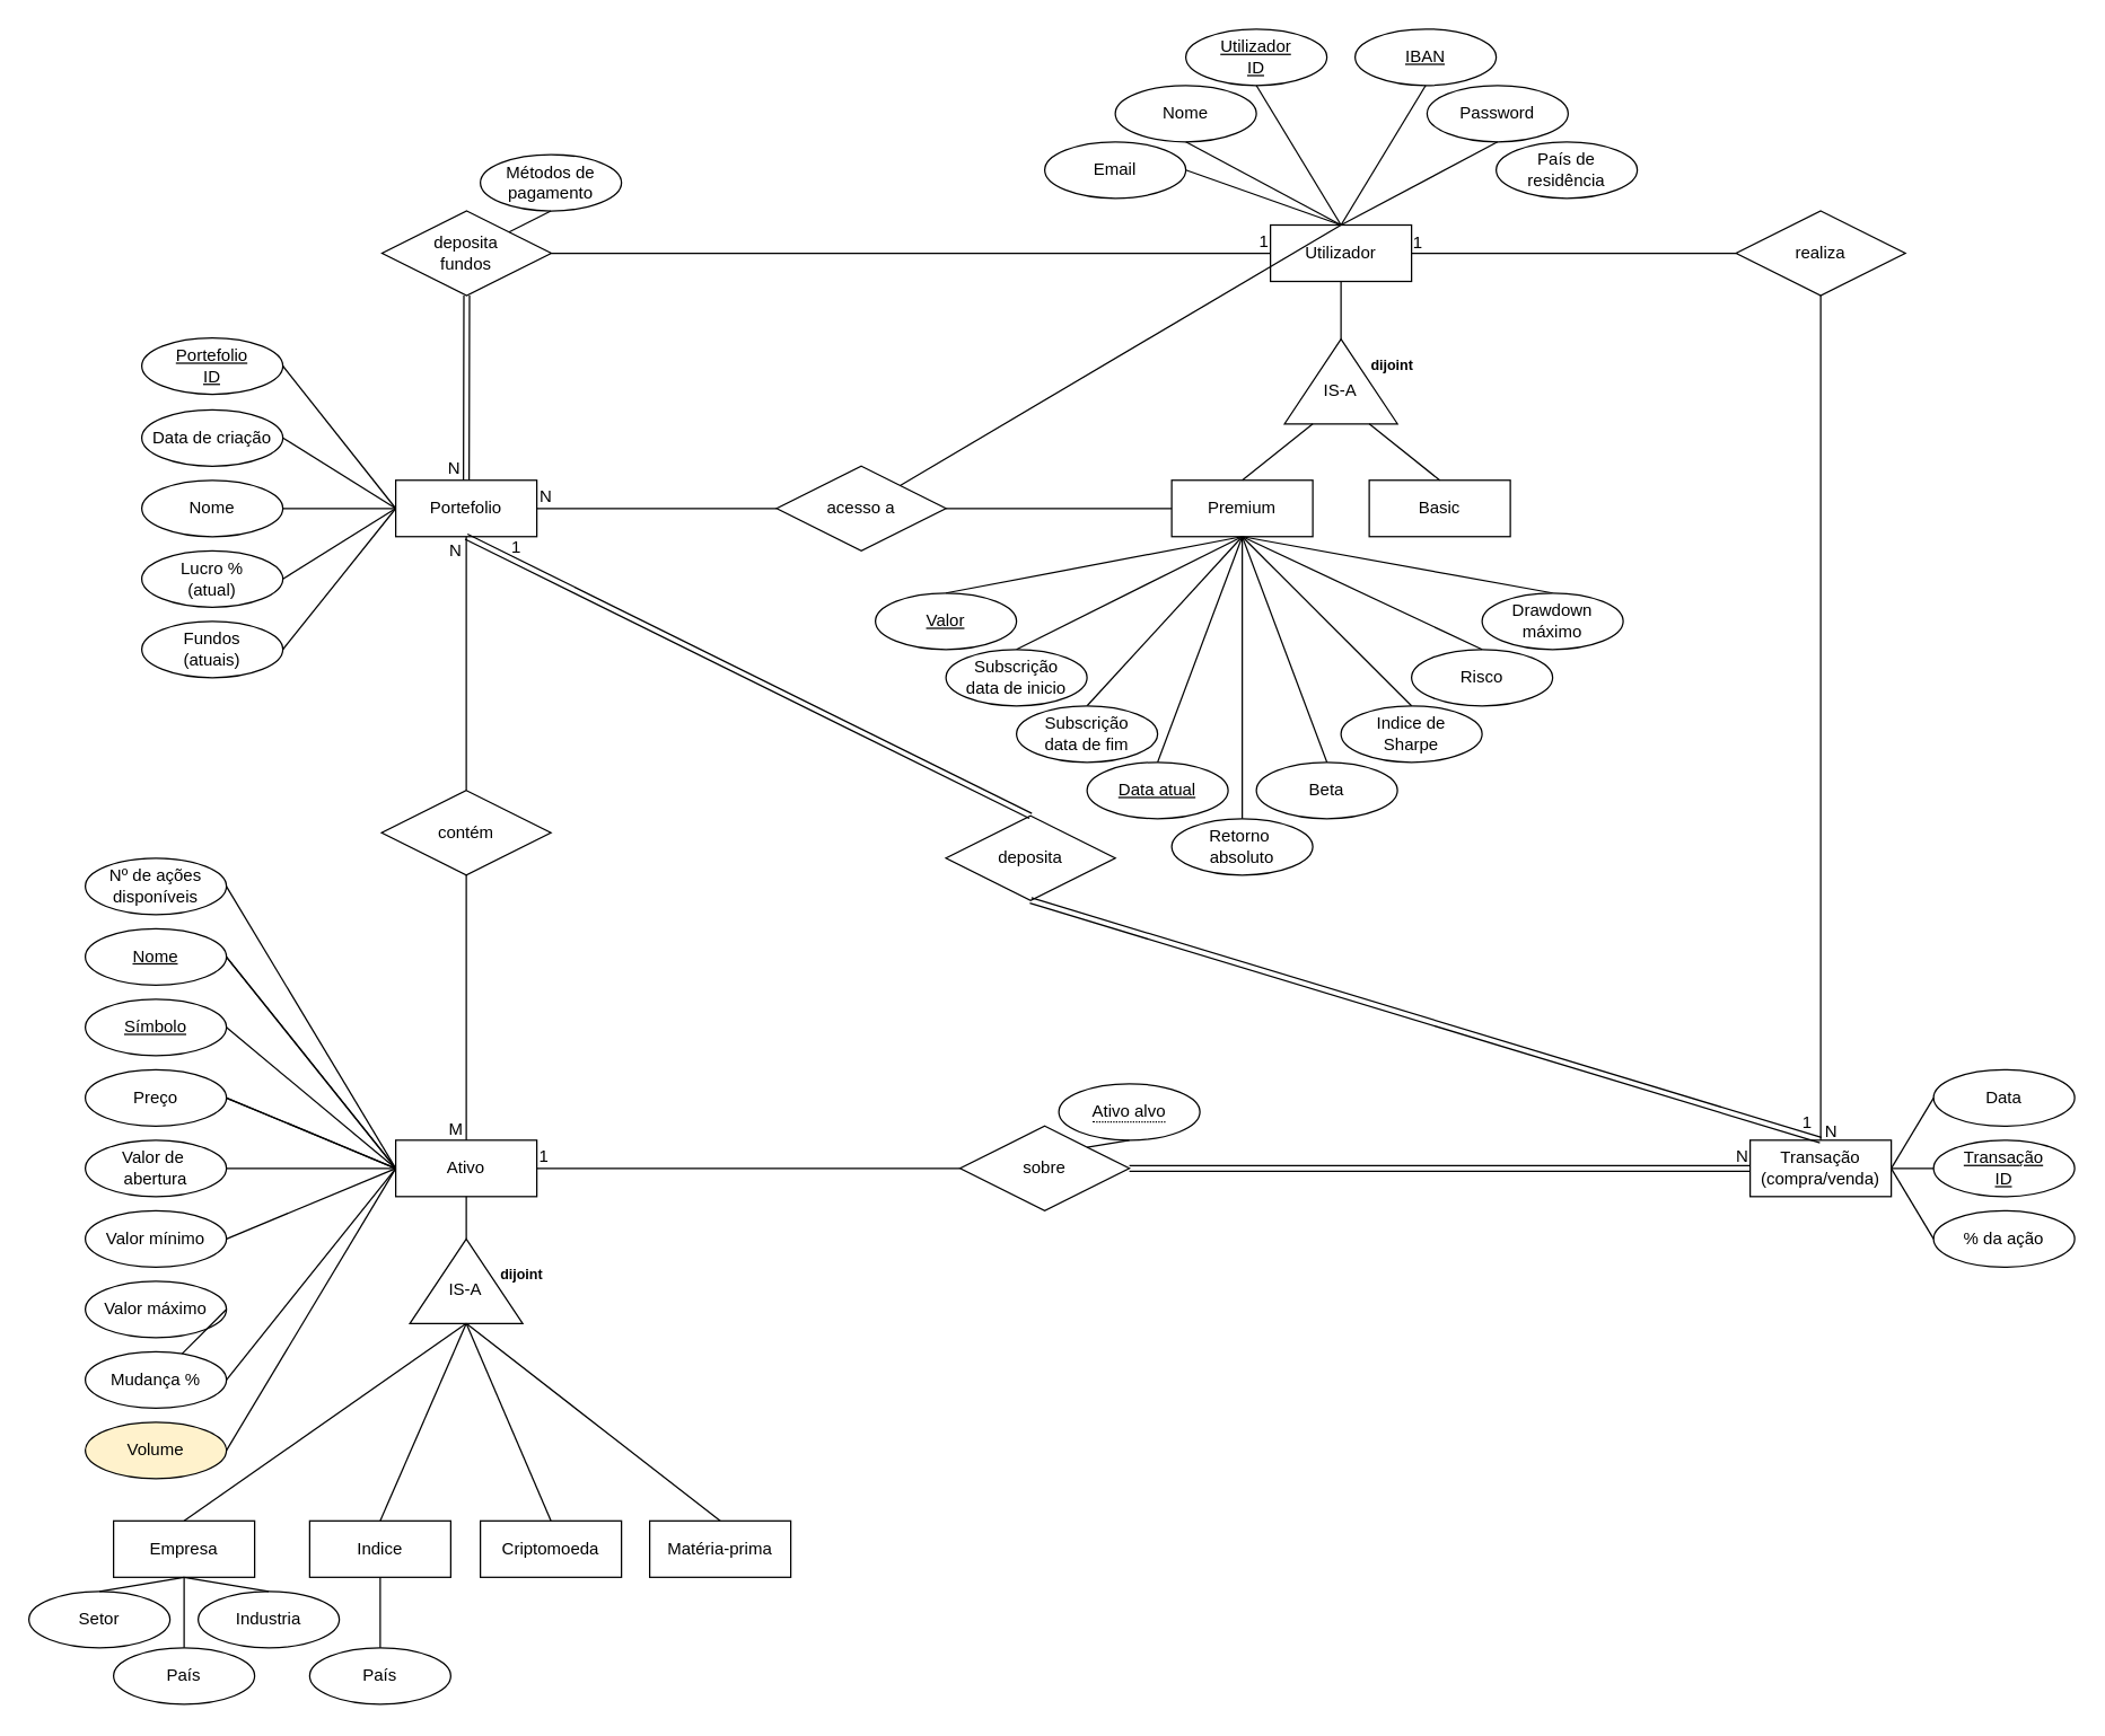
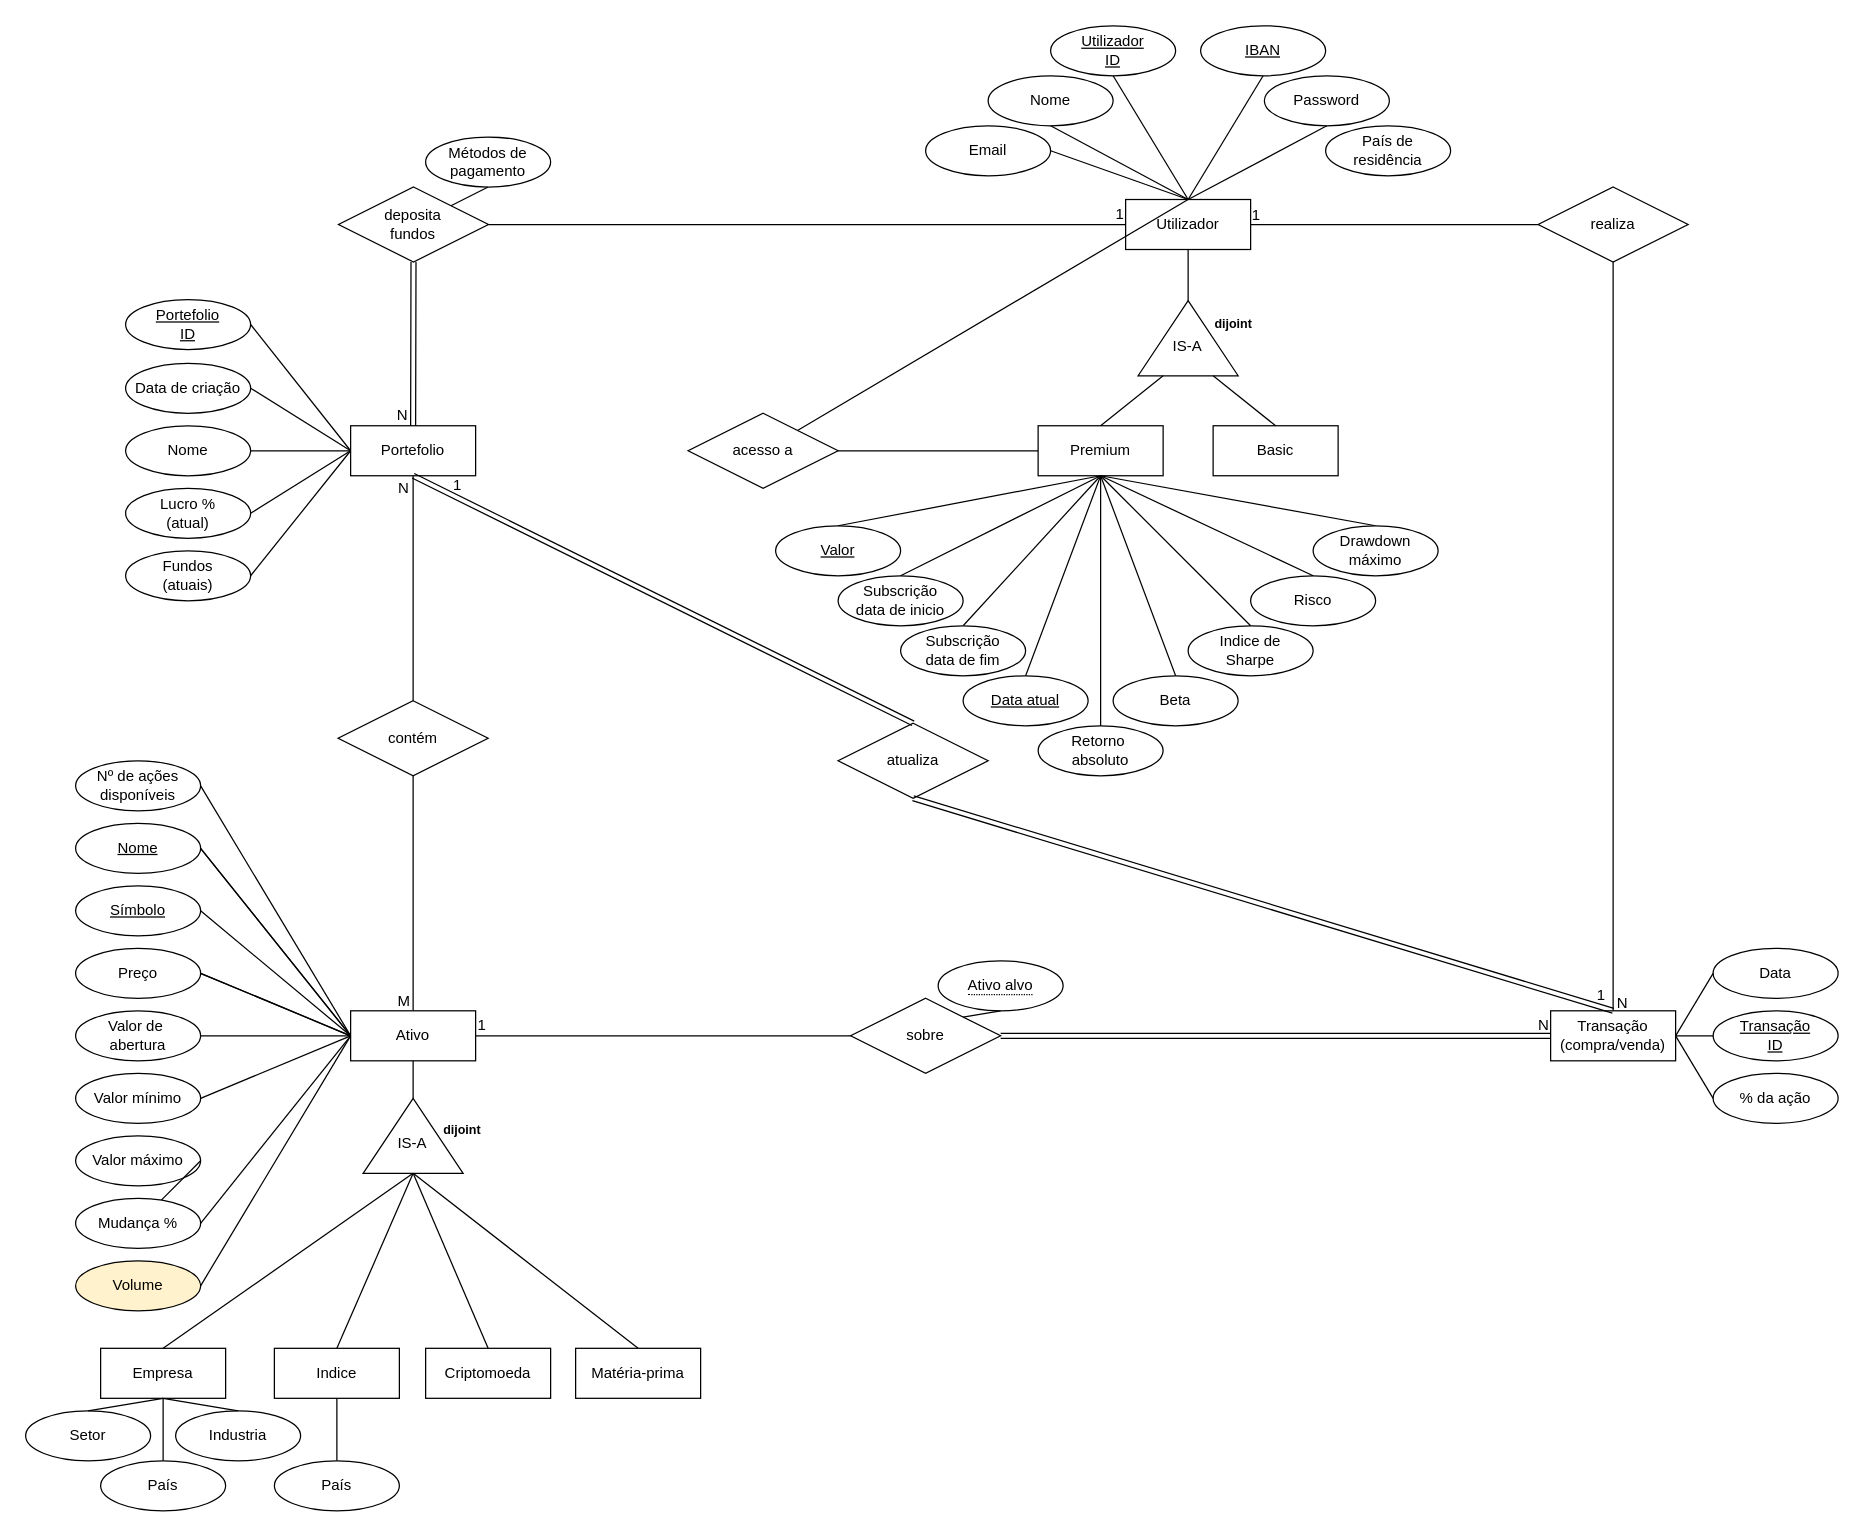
- <mxCell id="129" value="" style="endArrow=none;html=1;rounded=0;entryX=1;entryY=0.5;entryDx=0;entryDy=0;exitX=0;exitY=0.5;exitDx=0;exitDy=0;" edge="1" parent="1" source="56" target="42"><mxGeometry relative="1" as="geometry"><mxPoint x="710" y="450" as="sourcePoint" /><mxPoint y="380" as="targetPoint" x="460" /></mxGeometry></mxCell>
- <mxCell id="130" value="N" style="resizable=0;html=1;whiteSpace=wrap;align=right;verticalAlign=bottom;" connectable="0" vertex="1" parent="129"><mxGeometry x="1" relative="1" as="geometry"><mxPoint x="12" as="offset" /></mxGeometry></mxCell>
- <mxCell id="118" value="deposita" style="shape=rhombus;perimeter=rhombusPerimeter;whiteSpace=wrap;html=1;align=center;" vertex="1" parent="1"><mxGeometry x="670" y="578.05" width="120" height="60" as="geometry" /></mxCell>
+ <mxCell id="118" value="atualiza" style="shape=rhombus;perimeter=rhombusPerimeter;whiteSpace=wrap;html=1;align=center;" vertex="1" parent="1"><mxGeometry x="670" y="578.05" width="120" height="60" as="geometry" /></mxCell>
